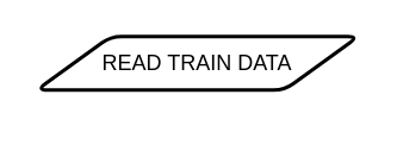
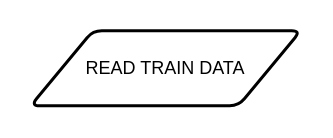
- <mxCell id="2" value="READ TRAIN DATA" style="shape=parallelogram;html=1;strokeWidth=2;perimeter=parallelogramPerimeter;whiteSpace=wrap;rounded=1;arcSize=12;size=0.23;" vertex="1" parent="1"><mxGeometry x="20" y="20" width="180" height="30" as="geometry" /></mxCell>
+ <mxCell id="2" value="READ TRAIN DATA" style="shape=parallelogram;html=1;strokeWidth=2;perimeter=parallelogramPerimeter;whiteSpace=wrap;rounded=1;arcSize=12;size=0.23;" vertex="1" parent="1"><mxGeometry x="20" y="20" width="180" height="50" as="geometry" /></mxCell>
